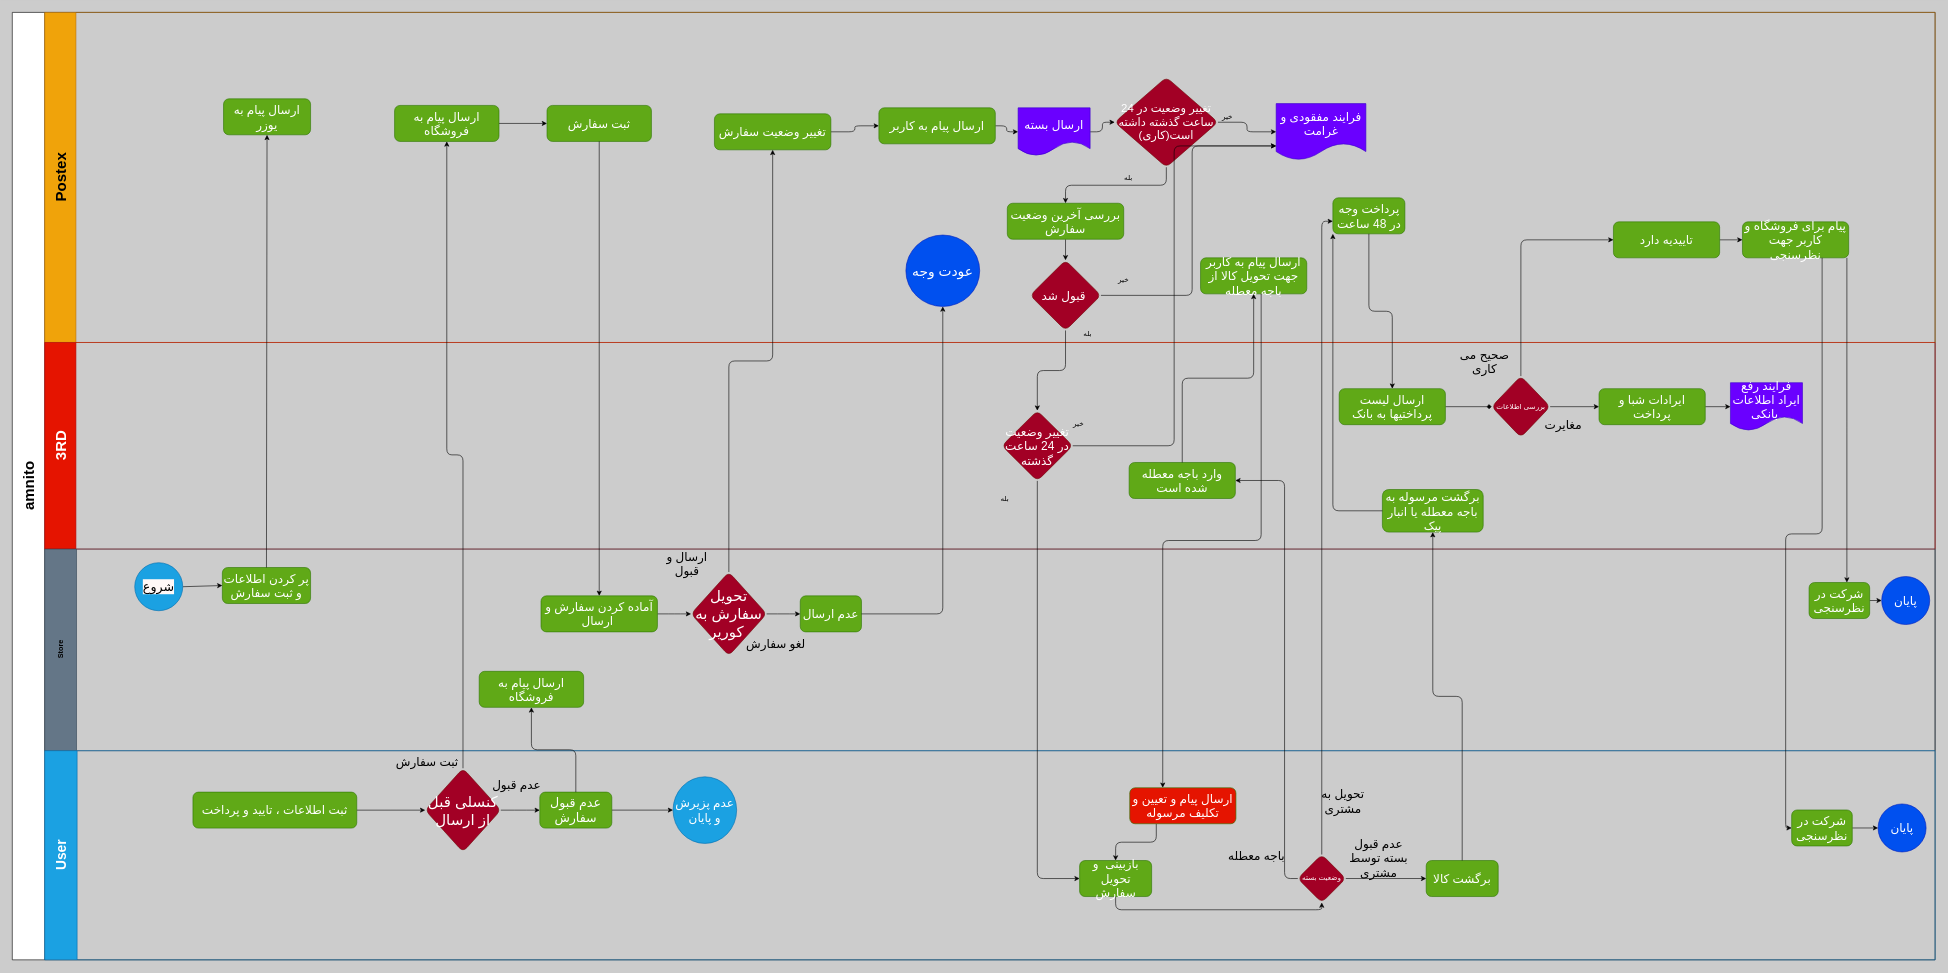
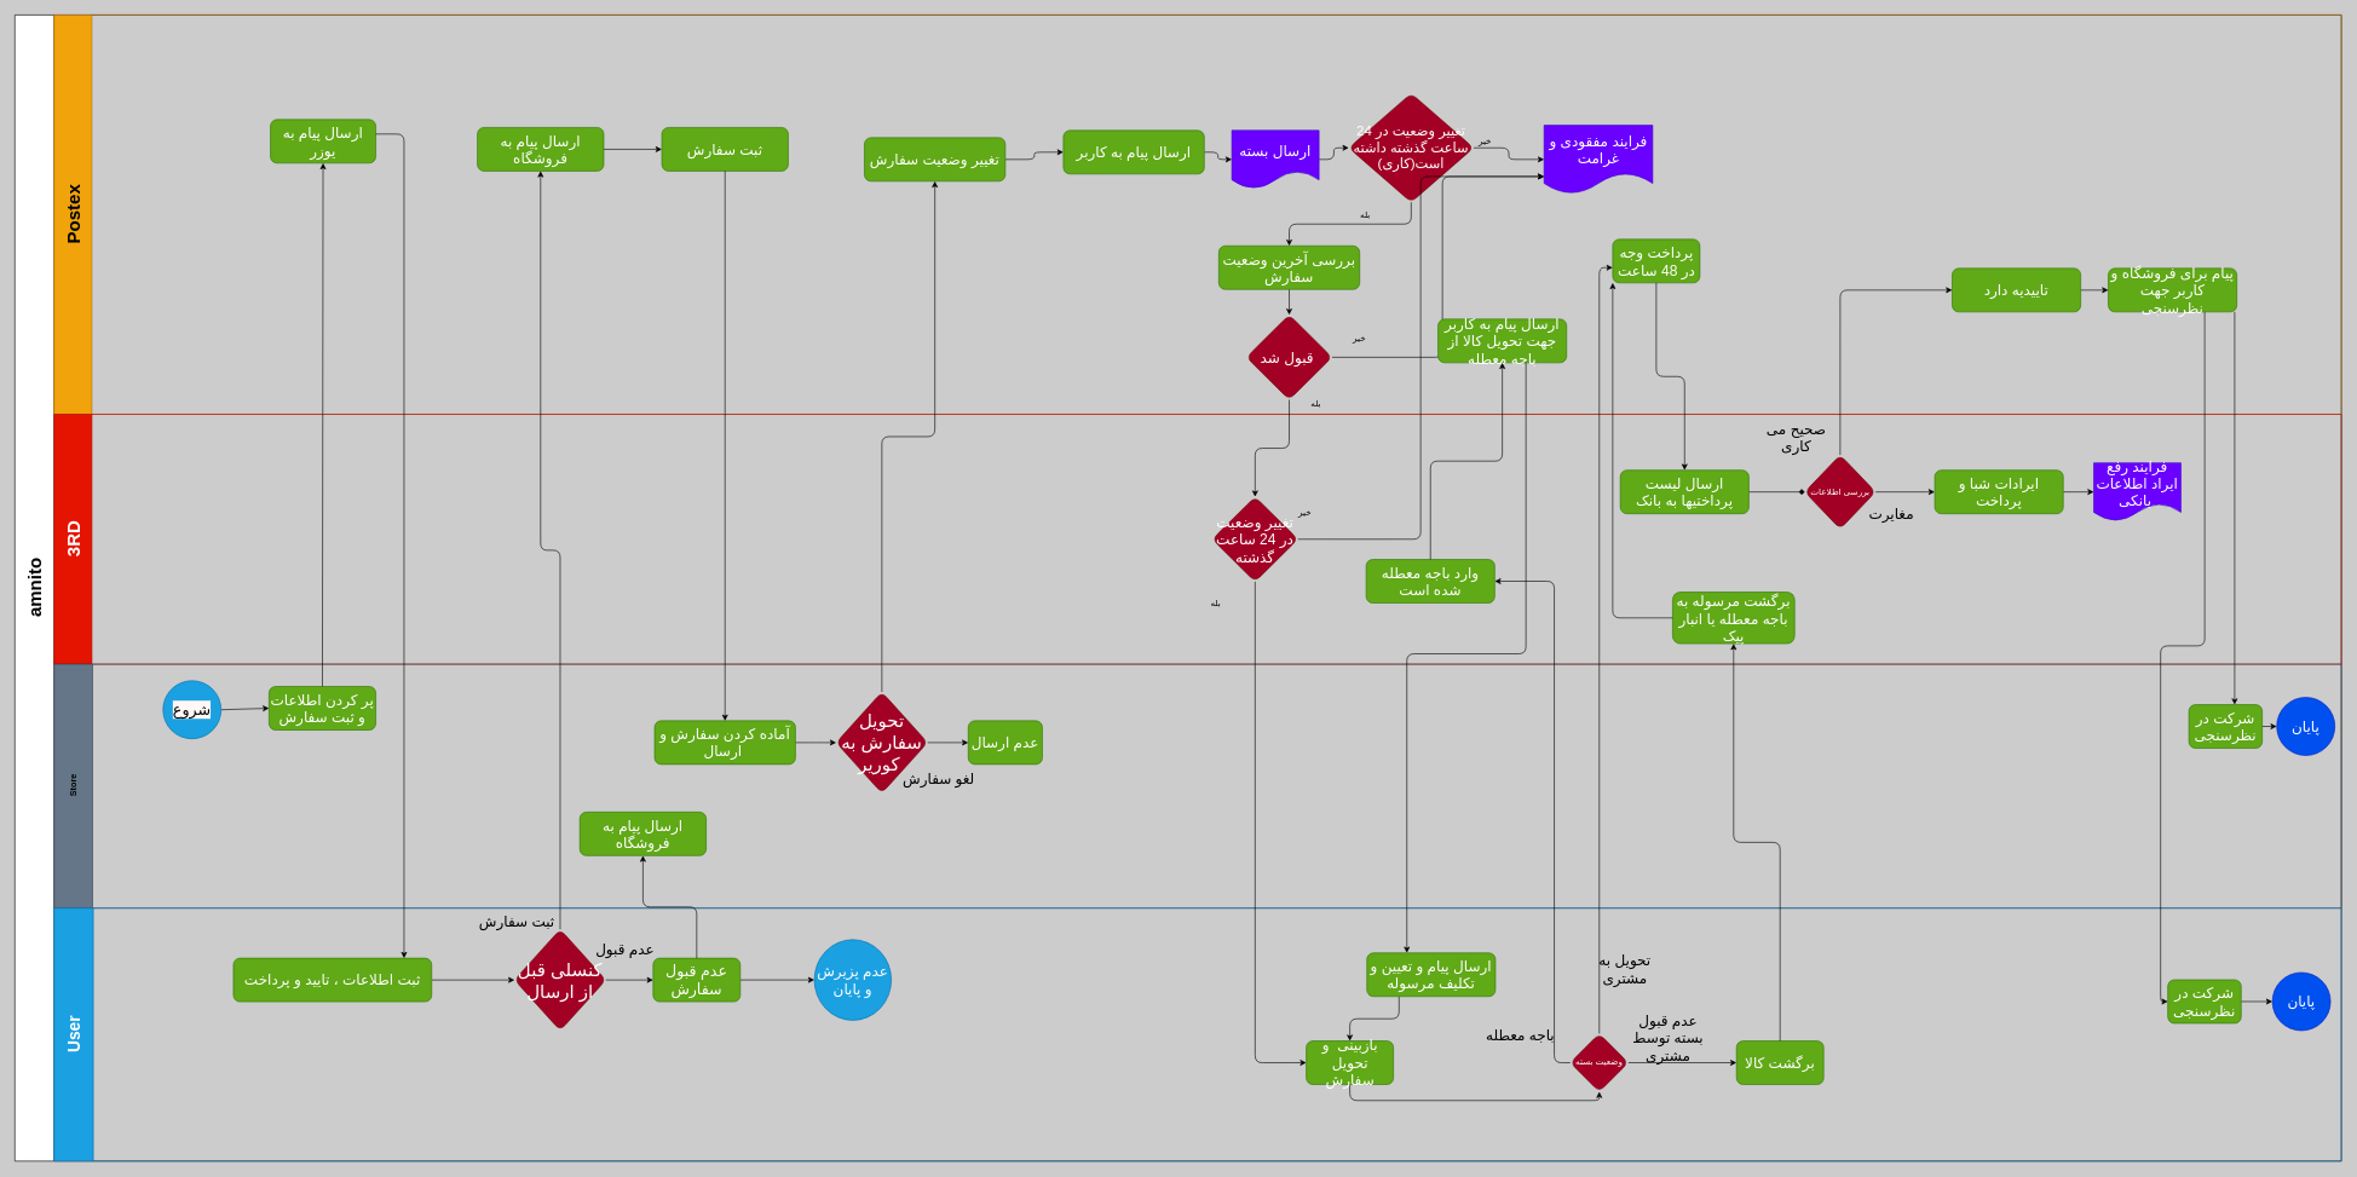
+ <mxCell id="86" value="" style="edgeStyle=orthogonalEdgeStyle;html=1;" parent="2" source="4" target="64" edge="1"><mxGeometry relative="1" as="geometry"><Array as="points"><mxPoint x="536" y="164" /></Array></mxGeometry></mxCell>
- <mxCell id="19" value="&lt;font style=&quot;font-size: 23px;&quot;&gt;عودت وجه&lt;/font&gt;" style="ellipse;whiteSpace=wrap;html=1;fillColor=#0050ef;strokeColor=#001DBC;fontColor=#ffffff;rounded=1;" parent="3" vertex="1"><mxGeometry x="1435" y="371" width="123" height="119" as="geometry" /></mxCell>
- <mxCell id="31" value="&lt;font style=&quot;font-size: 20px;&quot;&gt;ارسال پیام به کاربر جهت تحویل کالا از باجه معطله&lt;/font&gt;" style="whiteSpace=wrap;html=1;fillColor=#60a917;strokeColor=#2D7600;fontColor=#ffffff;rounded=1;" parent="3" vertex="1"><mxGeometry x="1926" y="409" width="177" height="60" as="geometry" /></mxCell>
+ <mxCell id="31" value="&lt;font style=&quot;font-size: 20px;&quot;&gt;ارسال پیام به کاربر جهت تحویل کالا از باجه معطله&lt;/font&gt;" style="whiteSpace=wrap;html=1;fillColor=#60a917;strokeColor=#2D7600;fontColor=#ffffff;rounded=1;" parent="3" vertex="1"><mxGeometry x="1906" y="419" width="177" height="60" as="geometry" /></mxCell>
- <mxCell id="56" value="ارسال و قبول" style="text;html=1;strokeColor=none;fillColor=none;align=center;verticalAlign=middle;whiteSpace=wrap;rounded=0;fontSize=20;" parent="47" vertex="1"><mxGeometry x="1013" y="8.25" width="115" height="30" as="geometry" /></mxCell>
- <mxCell id="94" value="" style="edgeStyle=orthogonalEdgeStyle;html=1;fontSize=21;" parent="2" source="55" target="19" edge="1"><mxGeometry relative="1" as="geometry" /></mxCell>
- <mxCell id="83" value="&lt;span style=&quot;font-size: 20px;&quot;&gt;ارسال پیام و تعیین و تکلیف مرسوله&lt;/span&gt;" style="whiteSpace=wrap;html=1;fillColor=#e51400;strokeColor=#2D7600;fontColor=#ffffff;rounded=1;" parent="62" vertex="1"><mxGeometry x="1808" y="61.75" width="177" height="60" as="geometry" /></mxCell>
+ <mxCell id="83" value="&lt;span style=&quot;font-size: 20px;&quot;&gt;ارسال پیام و تعیین و تکلیف مرسوله&lt;/span&gt;" style="whiteSpace=wrap;html=1;fillColor=#60a917;strokeColor=#2D7600;fontColor=#ffffff;rounded=1;" parent="62" vertex="1"><mxGeometry x="1808" y="61.75" width="177" height="60" as="geometry" /></mxCell>
- <mxCell id="76" value="&lt;font style=&quot;font-size: 20px;&quot;&gt;برگشت کالا&lt;/font&gt;" style="whiteSpace=wrap;html=1;fillColor=#60a917;strokeColor=#2D7600;fontColor=#ffffff;rounded=1;" parent="62" vertex="1"><mxGeometry x="2302" y="183" width="120" height="60" as="geometry" /></mxCell>
+ <mxCell id="76" value="&lt;font style=&quot;font-size: 20px;&quot;&gt;برگشت کالا&lt;/font&gt;" style="whiteSpace=wrap;html=1;fillColor=#60a917;strokeColor=#2D7600;fontColor=#ffffff;rounded=1;" parent="62" vertex="1"><mxGeometry x="2317" y="183" width="120" height="60" as="geometry" /></mxCell>
